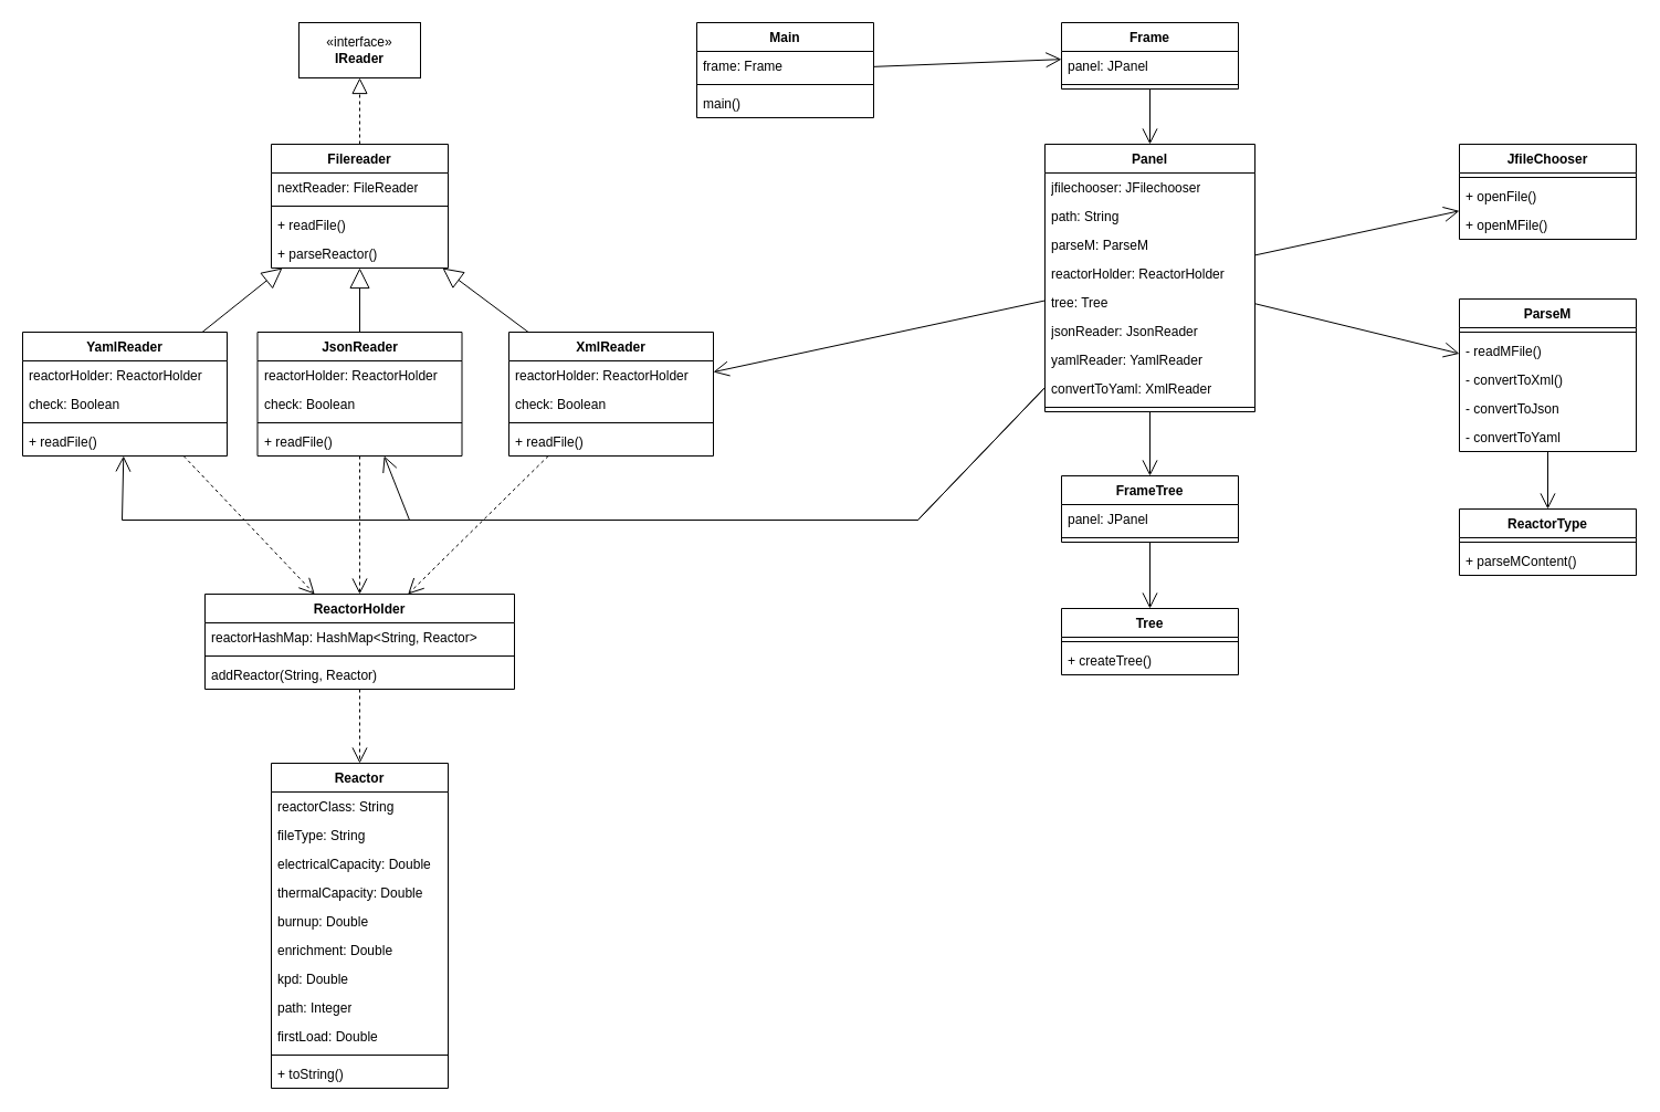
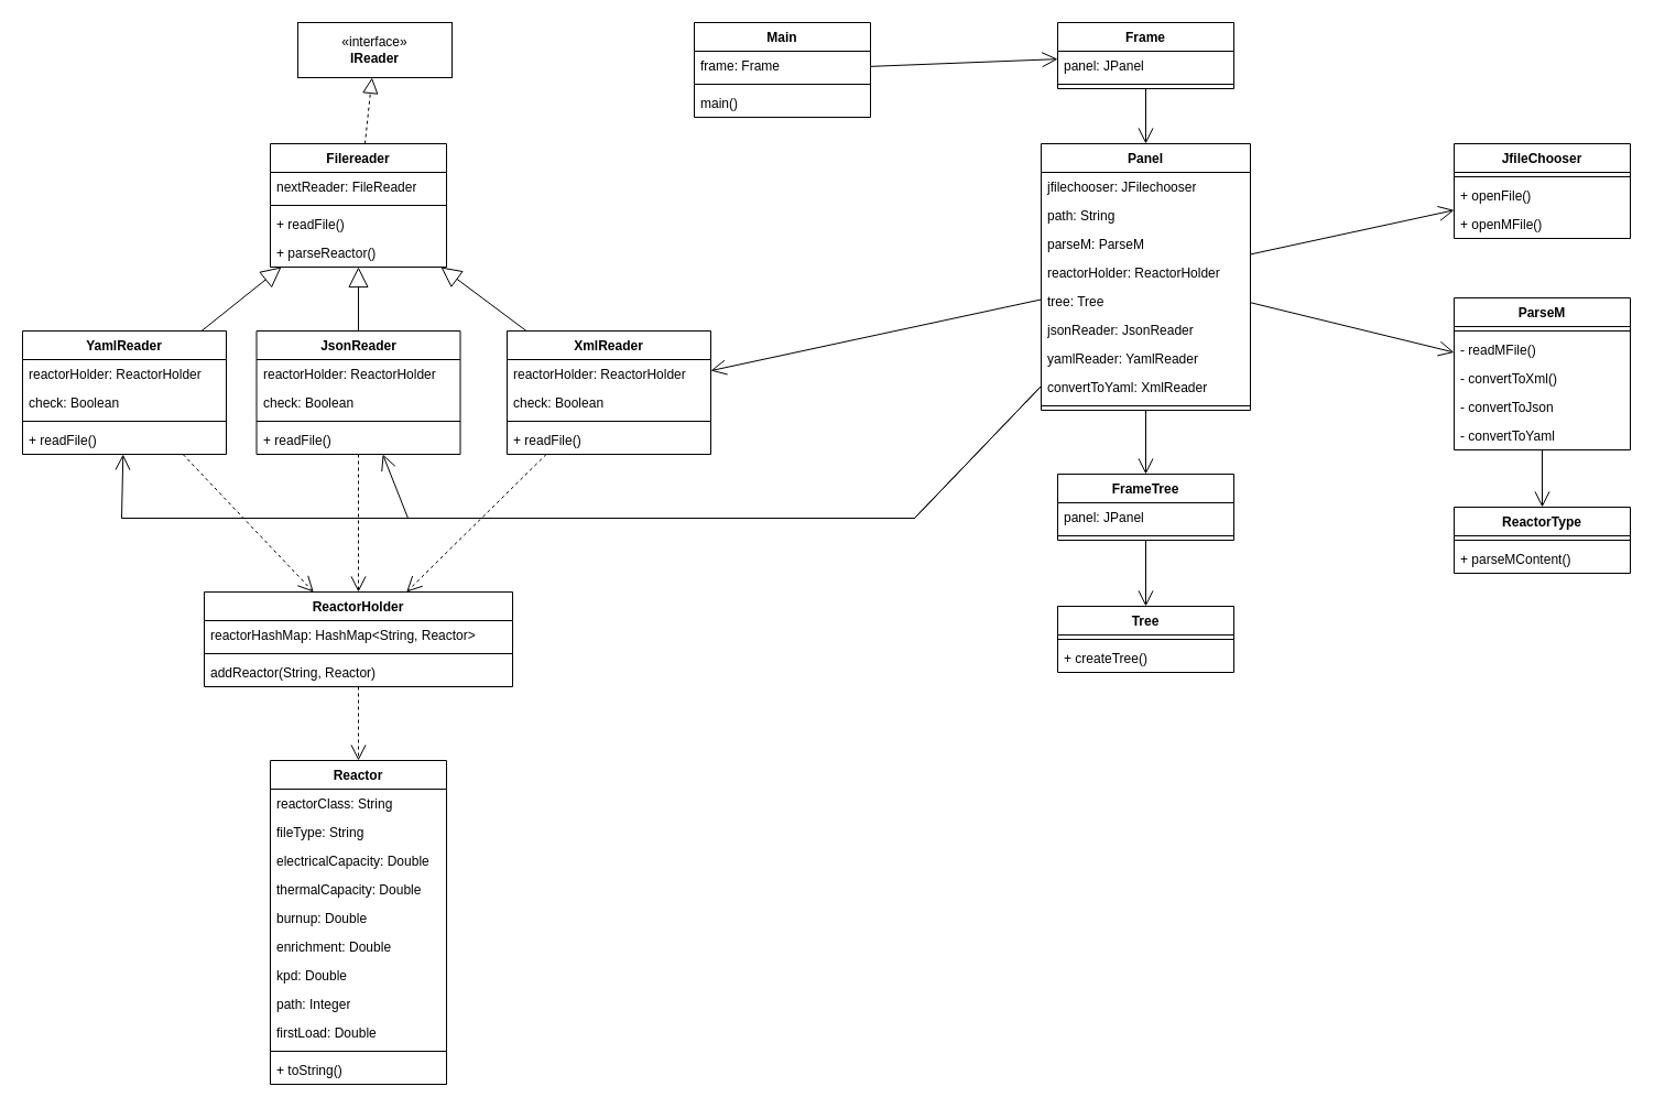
- <mxCell id="2" value="«interface»&lt;br&gt;&lt;b&gt;IReader&lt;/b&gt;" style="html=1;whiteSpace=wrap;" vertex="1" parent="1"><mxGeometry x="270" y="20" width="110" height="50" as="geometry" /></mxCell>
+ <mxCell id="2" value="«interface»&lt;br&gt;&lt;b&gt;IReader&lt;/b&gt;" style="html=1;whiteSpace=wrap;" vertex="1" parent="1"><mxGeometry x="270" y="20" width="140" height="50" as="geometry" /></mxCell>
